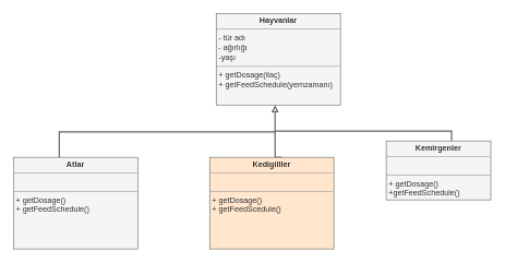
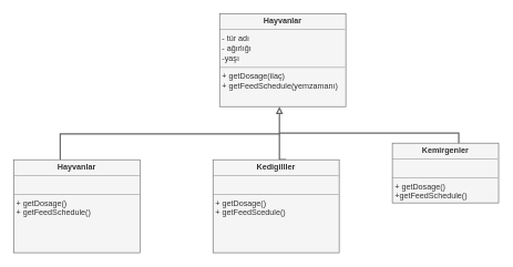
- <mxCell id="6" value="&lt;p style=&quot;margin: 0px ; margin-top: 4px ; text-align: center&quot;&gt;&lt;b&gt;Atlar&lt;/b&gt;&lt;/p&gt;&lt;hr size=&quot;1&quot;&gt;&lt;p style=&quot;margin: 0px ; margin-left: 4px&quot;&gt;&amp;nbsp; &amp;nbsp;&amp;nbsp;&lt;/p&gt;&lt;hr size=&quot;1&quot;&gt;&lt;p style=&quot;margin: 0px ; margin-left: 4px&quot;&gt;+ getDosage()&lt;br&gt;+ getFeedSchedule()&lt;/p&gt;" style="verticalAlign=top;align=left;overflow=fill;fontSize=12;fontFamily=Helvetica;html=1;startSize=20;fillColor=#f5f5f5;strokeColor=#666666;fontColor=#333333;" vertex="1" parent="1"><mxGeometry x="20" y="240" width="190" height="140" as="geometry" /></mxCell>
+ <mxCell id="6" value="&lt;p style=&quot;margin: 0px ; margin-top: 4px ; text-align: center&quot;&gt;&lt;b&gt;Hayvanlar&lt;/b&gt;&lt;/p&gt;&lt;hr size=&quot;1&quot;&gt;&lt;p style=&quot;margin: 0px ; margin-left: 4px&quot;&gt;&amp;nbsp; &amp;nbsp;&amp;nbsp;&lt;/p&gt;&lt;hr size=&quot;1&quot;&gt;&lt;p style=&quot;margin: 0px ; margin-left: 4px&quot;&gt;+ getDosage()&lt;br&gt;+ getFeedSchedule()&lt;/p&gt;" style="verticalAlign=top;align=left;overflow=fill;fontSize=12;fontFamily=Helvetica;html=1;startSize=20;fillColor=#f5f5f5;strokeColor=#666666;fontColor=#333333;" vertex="1" parent="1"><mxGeometry x="20" y="240" width="190" height="140" as="geometry" /></mxCell>
- <mxCell id="8" value="&lt;p style=&quot;margin: 0px ; margin-top: 4px ; text-align: center&quot;&gt;&lt;b&gt;Kedigilller&lt;/b&gt;&lt;/p&gt;&lt;hr size=&quot;1&quot;&gt;&lt;p style=&quot;margin: 0px ; margin-left: 4px&quot;&gt;&amp;nbsp; &amp;nbsp;&lt;br&gt;&lt;/p&gt;&lt;hr size=&quot;1&quot;&gt;&lt;p style=&quot;margin: 0px ; margin-left: 4px&quot;&gt;+ getDosage()&lt;br&gt;+ getFeedScedule()&lt;/p&gt;" style="verticalAlign=top;align=left;overflow=fill;fontSize=12;fontFamily=Helvetica;html=1;startSize=20;fillColor=#ffe6cc;strokeColor=#666666;fontColor=#333333;" vertex="1" parent="1"><mxGeometry x="320" y="240" width="190" height="140" as="geometry" /></mxCell>
+ <mxCell id="8" value="&lt;p style=&quot;margin: 0px ; margin-top: 4px ; text-align: center&quot;&gt;&lt;b&gt;Kedigilller&lt;/b&gt;&lt;/p&gt;&lt;hr size=&quot;1&quot;&gt;&lt;p style=&quot;margin: 0px ; margin-left: 4px&quot;&gt;&amp;nbsp; &amp;nbsp;&lt;br&gt;&lt;/p&gt;&lt;hr size=&quot;1&quot;&gt;&lt;p style=&quot;margin: 0px ; margin-left: 4px&quot;&gt;+ getDosage()&lt;br&gt;+ getFeedScedule()&lt;/p&gt;" style="verticalAlign=top;align=left;overflow=fill;fontSize=12;fontFamily=Helvetica;html=1;startSize=20;fillColor=#f5f5f5;strokeColor=#666666;fontColor=#333333;" vertex="1" parent="1"><mxGeometry x="320" y="240" width="190" height="140" as="geometry" /></mxCell>
